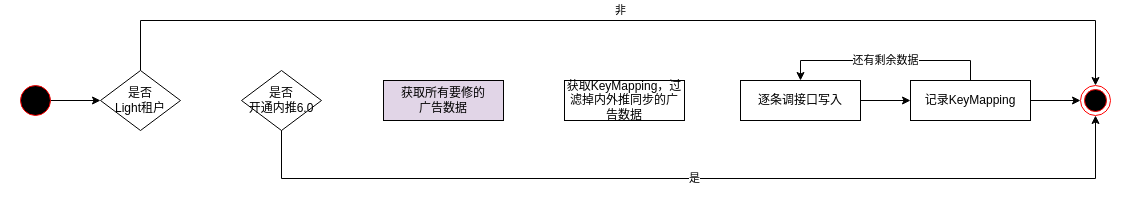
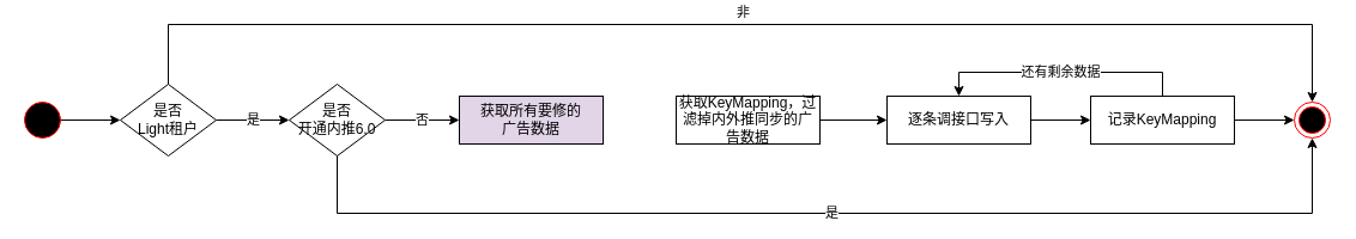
+ <mxCell id="3" value="是" style="edgeStyle=orthogonalEdgeStyle;rounded=0;orthogonalLoop=1;jettySize=auto;html=1;" edge="1" parent="1" source="4" target="18"><mxGeometry relative="1" as="geometry" /></mxCell>
+ <mxCell id="16" value="否" style="edgeStyle=orthogonalEdgeStyle;rounded=0;orthogonalLoop=1;jettySize=auto;html=1;" edge="1" parent="1" source="18" target="5"><mxGeometry relative="1" as="geometry" /></mxCell>
+ <mxCell id="7" value="" style="edgeStyle=orthogonalEdgeStyle;rounded=0;orthogonalLoop=1;jettySize=auto;html=1;" parent="1" source="6" target="9" edge="1"><mxGeometry relative="1" as="geometry"><mxPoint x="690" y="100" as="sourcePoint" /></mxGeometry></mxCell>
